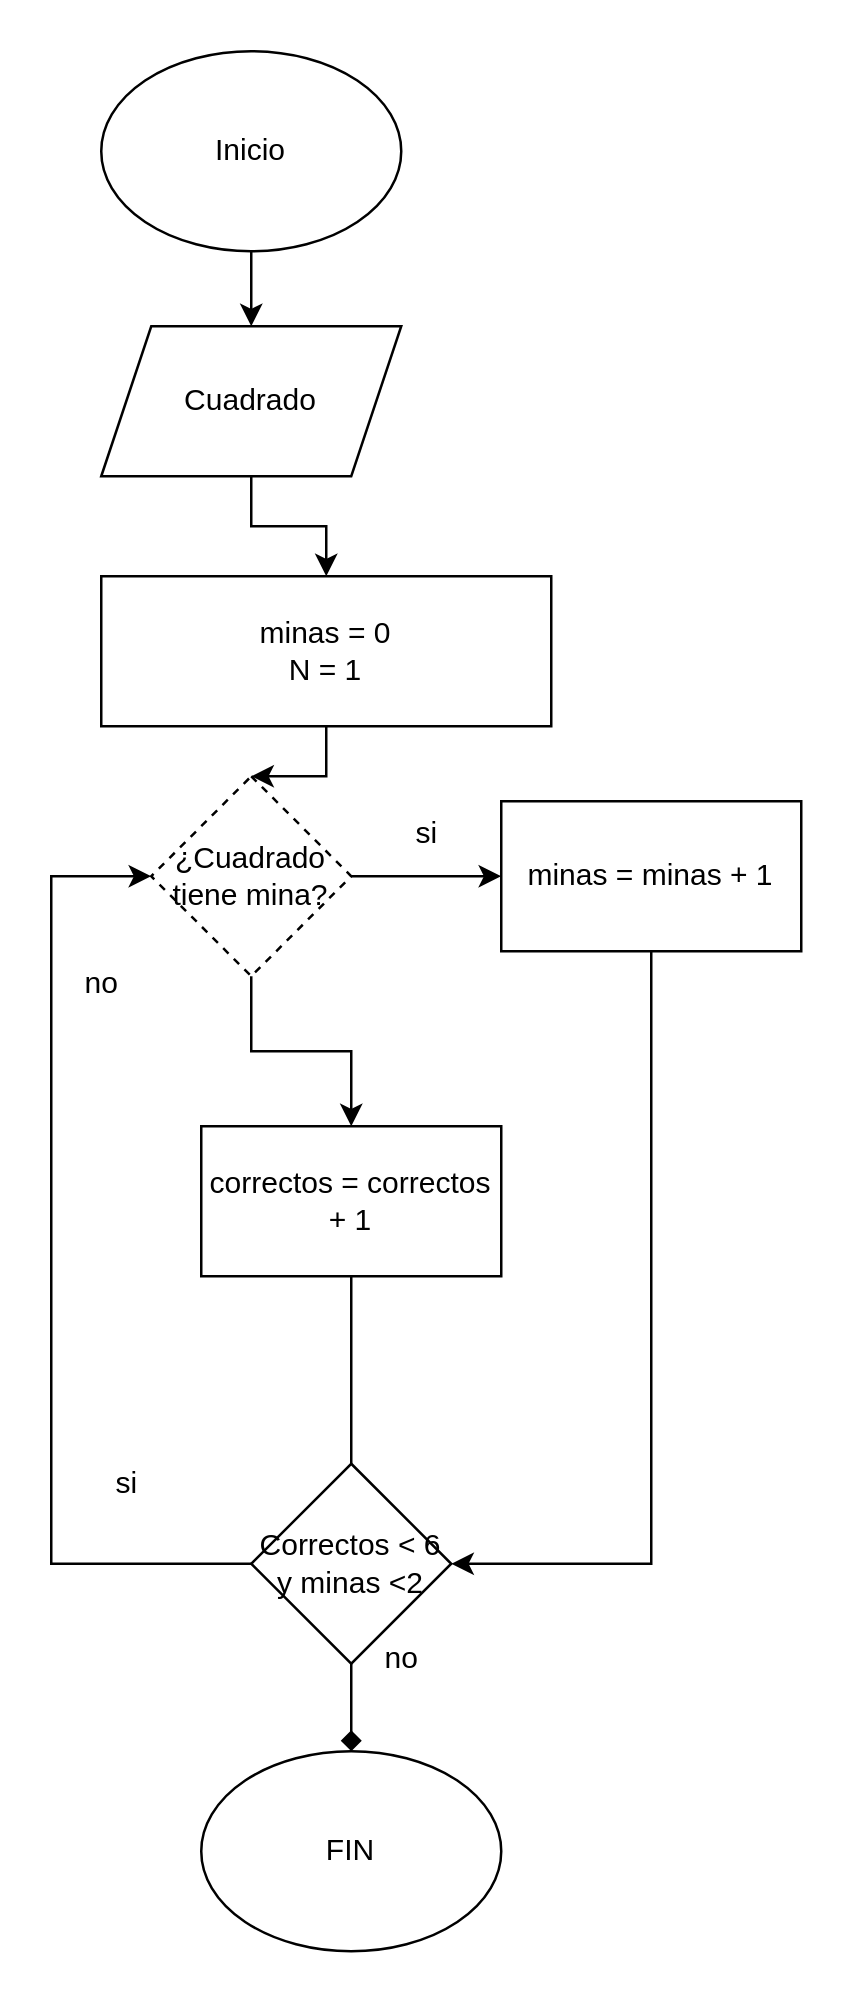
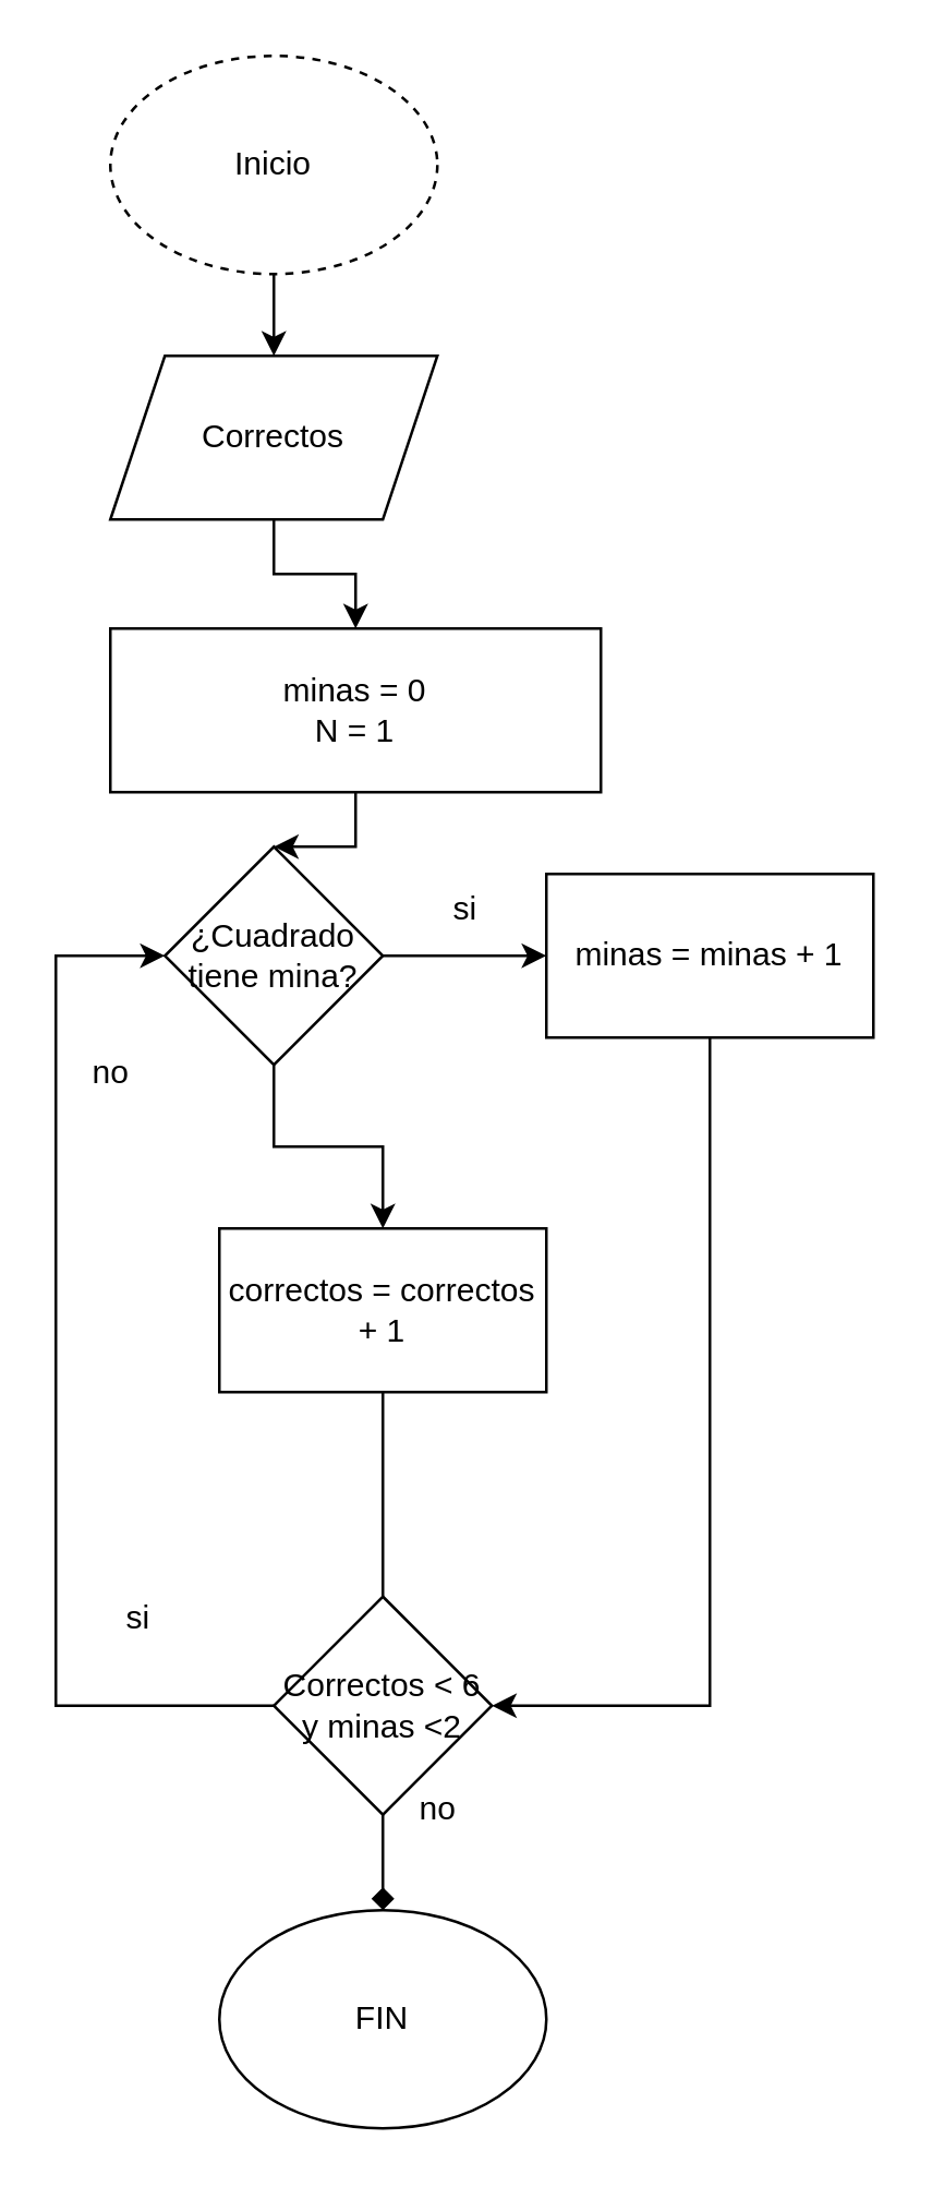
- <mxCell id="3" value="Inicio" style="ellipse;whiteSpace=wrap;html=1;" vertex="1" parent="1"><mxGeometry x="40" y="20" width="120" height="80" as="geometry" /></mxCell>
+ <mxCell id="3" value="Inicio" style="ellipse;whiteSpace=wrap;html=1;dashed=1;" vertex="1" parent="1"><mxGeometry x="40" y="20" width="120" height="80" as="geometry" /></mxCell>
- <mxCell id="5" value="Cuadrado" style="shape=parallelogram;perimeter=parallelogramPerimeter;whiteSpace=wrap;html=1;fixedSize=1;" vertex="1" parent="1"><mxGeometry x="40" y="130" width="120" height="60" as="geometry" /></mxCell>
+ <mxCell id="5" value="Correctos" style="shape=parallelogram;perimeter=parallelogramPerimeter;whiteSpace=wrap;html=1;fixedSize=1;" vertex="1" parent="1"><mxGeometry x="40" y="130" width="120" height="60" as="geometry" /></mxCell>
- <mxCell id="10" value="¿Cuadrado tiene mina?" style="rhombus;whiteSpace=wrap;html=1;dashed=1;" vertex="1" parent="1"><mxGeometry x="60" y="310" width="80" height="80" as="geometry" /></mxCell>
+ <mxCell id="10" value="¿Cuadrado tiene mina?" style="rhombus;whiteSpace=wrap;html=1;" vertex="1" parent="1"><mxGeometry x="60" y="310" width="80" height="80" as="geometry" /></mxCell>
